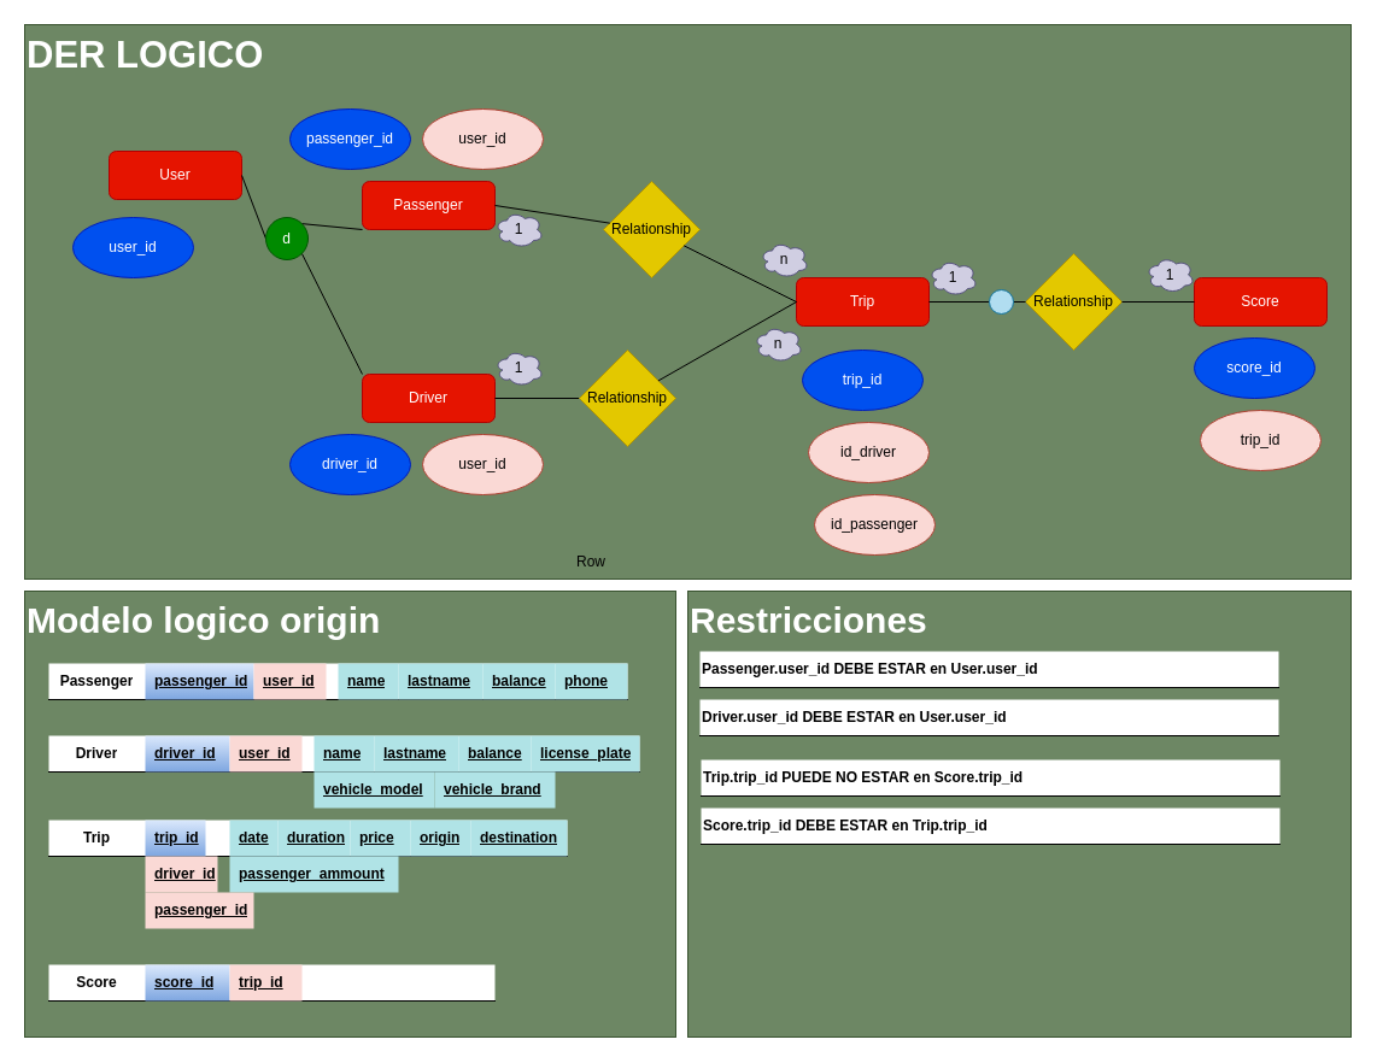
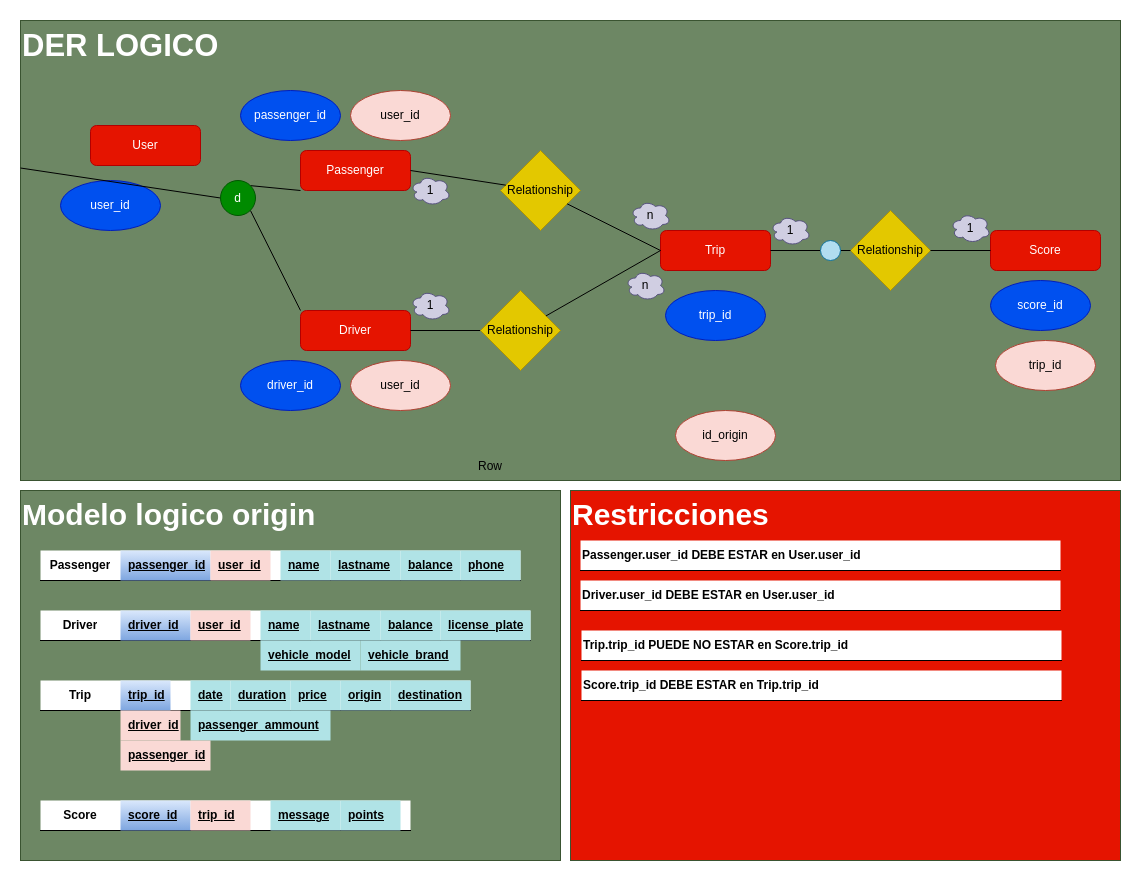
- <mxCell id="16" style="rounded=0;orthogonalLoop=1;jettySize=auto;html=1;exitX=0;exitY=0.5;exitDx=0;exitDy=0;entryX=1;entryY=0.5;entryDx=0;entryDy=0;endArrow=none;startFill=0;" edge="1" parent="2" source="19" target="6"><mxGeometry relative="1" as="geometry" /></mxCell>
+ <mxCell id="16" style="rounded=0;orthogonalLoop=1;jettySize=auto;html=1;exitX=0;exitY=0.5;exitDx=0;exitDy=0;endArrow=none;startFill=0;" edge="1" parent="2" source="19" target="3"><mxGeometry relative="1" as="geometry" /></mxCell>
- <mxCell id="38" value="id_driver" style="ellipse;whiteSpace=wrap;html=1;fillColor=#fad9d5;strokeColor=#ae4132;" vertex="1" parent="2"><mxGeometry x="610" y="260" width="100" height="50" as="geometry" /></mxCell>
- <mxCell id="39" value="id_passenger" style="ellipse;whiteSpace=wrap;html=1;fillColor=#fad9d5;strokeColor=#ae4132;" vertex="1" parent="2"><mxGeometry x="615" y="320" width="100" height="50" as="geometry" /></mxCell>
+ <mxCell id="39" value="id_origin" style="ellipse;whiteSpace=wrap;html=1;fillColor=#fad9d5;strokeColor=#ae4132;" vertex="1" parent="2"><mxGeometry x="615" y="320" width="100" height="50" as="geometry" /></mxCell>
- <mxCell id="41" value="&lt;font style=&quot;font-size: 30px;&quot;&gt;&lt;b&gt;Restricciones&lt;/b&gt;&lt;/font&gt;" style="rounded=0;whiteSpace=wrap;html=1;fillColor=#6d8764;fontColor=#ffffff;strokeColor=#3A5431;align=left;verticalAlign=top;" vertex="1" parent="1"><mxGeometry x="570" y="490" width="550" height="370" as="geometry" /></mxCell>
+ <mxCell id="41" value="&lt;font style=&quot;font-size: 30px;&quot;&gt;&lt;b&gt;Restricciones&lt;/b&gt;&lt;/font&gt;" style="rounded=0;whiteSpace=wrap;html=1;fillColor=#e51400;fontColor=#ffffff;strokeColor=#3A5431;align=left;verticalAlign=top;" vertex="1" parent="1"><mxGeometry x="570" y="490" width="550" height="370" as="geometry" /></mxCell>
+ <mxCell id="85" value="message" style="shape=partialRectangle;connectable=0;fillColor=#b0e3e6;top=0;left=0;bottom=0;right=0;align=left;spacingLeft=6;fontStyle=5;overflow=hidden;whiteSpace=wrap;html=1;strokeColor=#0e8088;" vertex="1" parent="1"><mxGeometry x="270" y="800" width="70" height="30" as="geometry"><mxRectangle width="110" height="30" as="alternateBounds" /></mxGeometry></mxCell>
+ <mxCell id="86" value="points" style="shape=partialRectangle;connectable=0;fillColor=#b0e3e6;top=0;left=0;bottom=0;right=0;align=left;spacingLeft=6;fontStyle=5;overflow=hidden;whiteSpace=wrap;html=1;strokeColor=#0e8088;" vertex="1" parent="1"><mxGeometry x="340" y="800" width="60" height="30" as="geometry"><mxRectangle width="110" height="30" as="alternateBounds" /></mxGeometry></mxCell>
